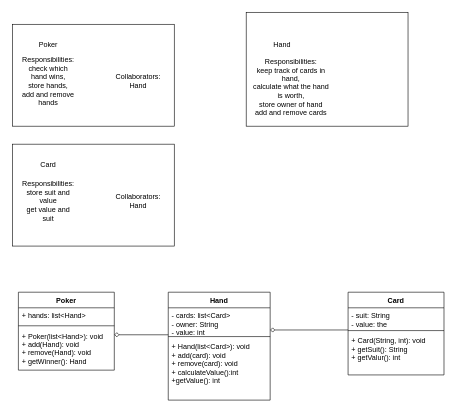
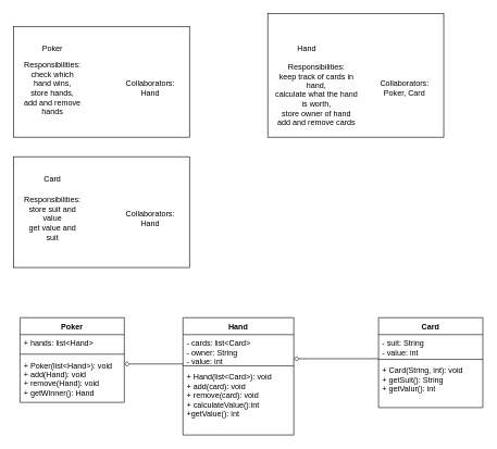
+ <mxCell id="9" value="Collaborators:&lt;br&gt;Poker, Card" style="text;html=1;strokeColor=none;fillColor=none;align=center;verticalAlign=middle;whiteSpace=wrap;rounded=0;" vertex="1" parent="1"><mxGeometry x="590" y="120" width="60" height="30" as="geometry" /></mxCell>
- <mxCell id="23" value="- suit: String&#10;- value: the" style="text;strokeColor=none;fillColor=none;align=left;verticalAlign=top;spacingLeft=4;spacingRight=4;overflow=hidden;rotatable=0;points=[[0,0.5],[1,0.5]];portConstraint=eastwest;" vertex="1" parent="22"><mxGeometry y="26" width="160" height="34" as="geometry" /></mxCell>
+ <mxCell id="23" value="- suit: String&#10;- value: int" style="text;strokeColor=none;fillColor=none;align=left;verticalAlign=top;spacingLeft=4;spacingRight=4;overflow=hidden;rotatable=0;points=[[0,0.5],[1,0.5]];portConstraint=eastwest;" vertex="1" parent="22"><mxGeometry y="26" width="160" height="34" as="geometry" /></mxCell>
